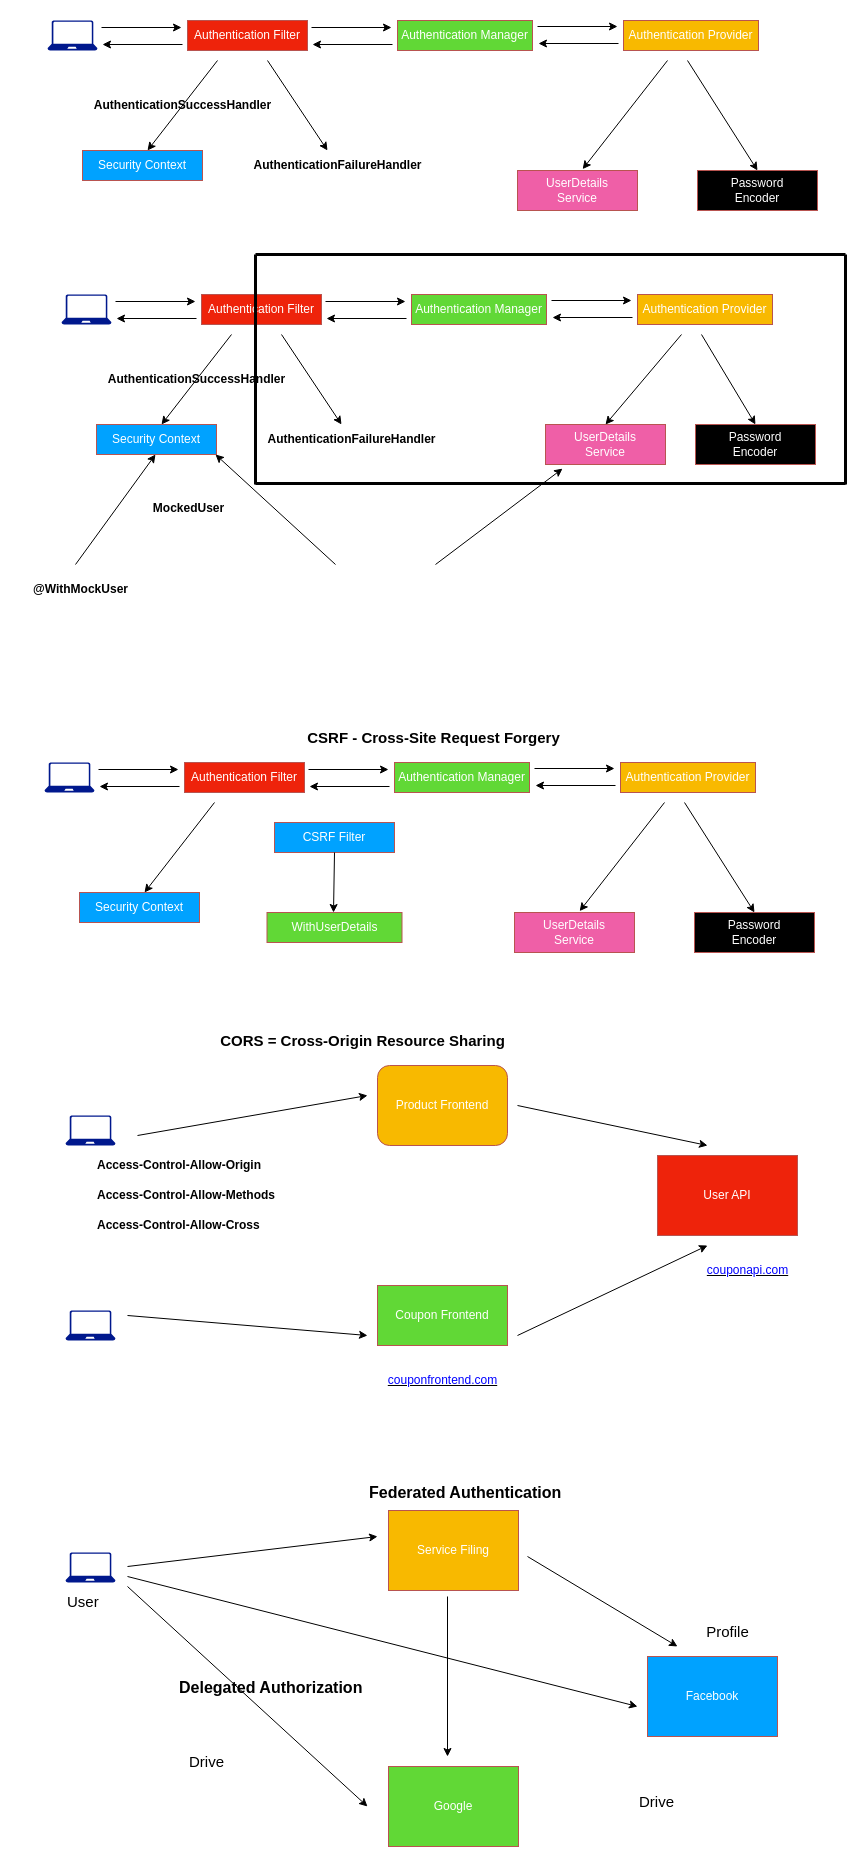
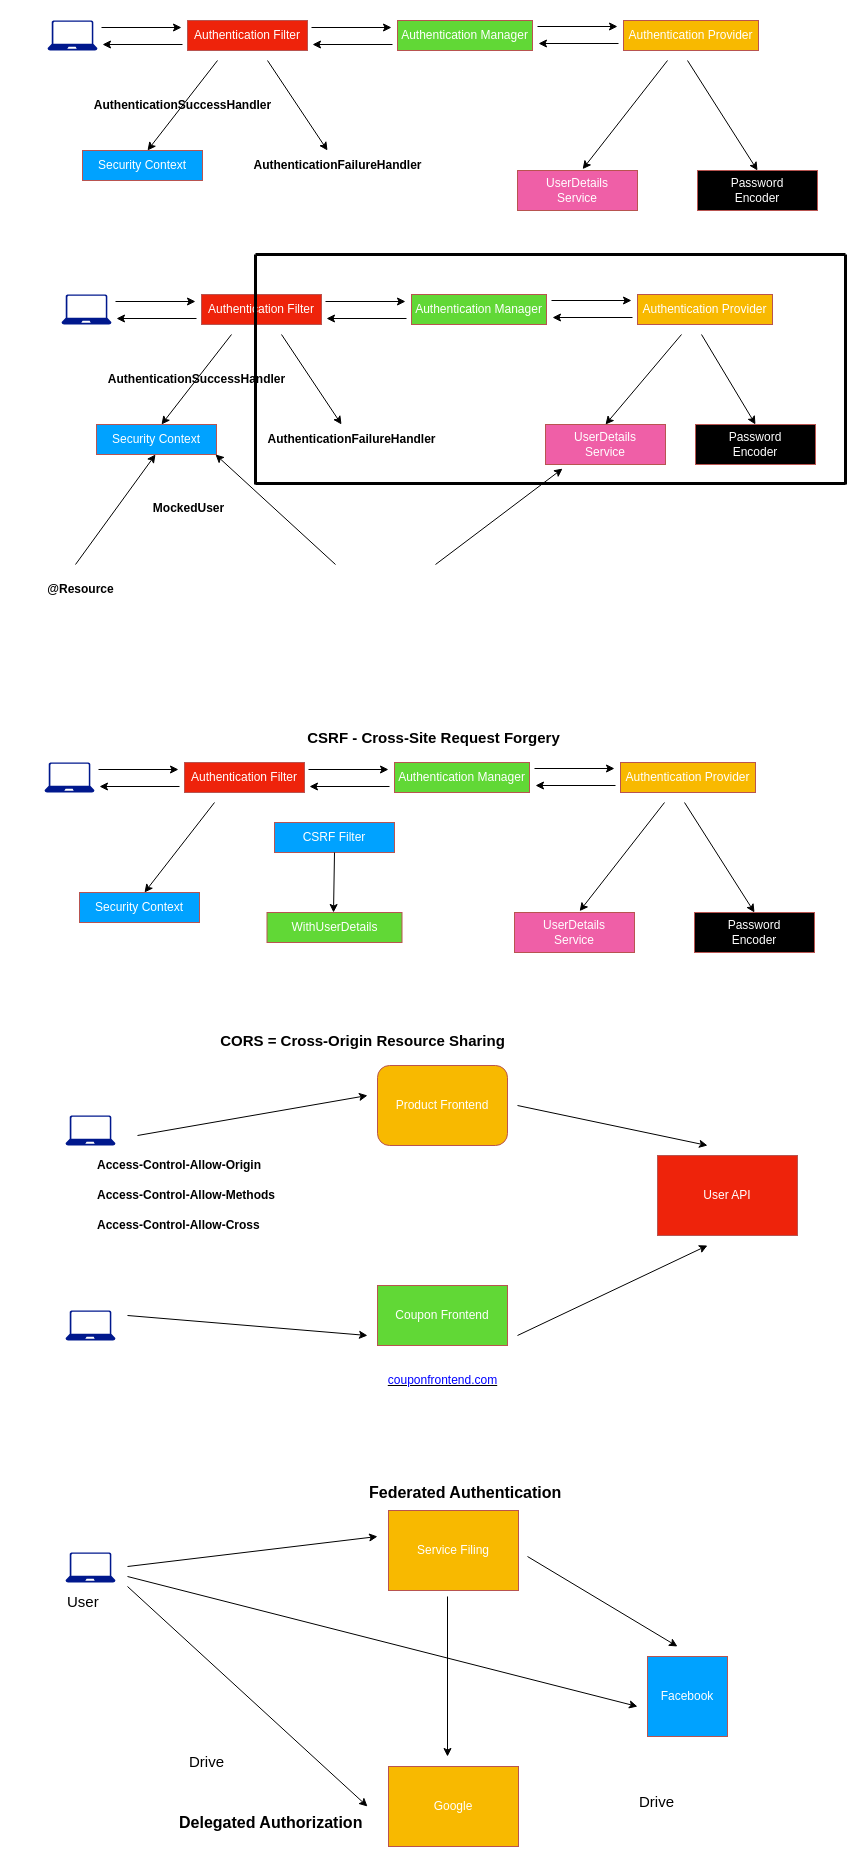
- <mxCell id="71" value="&lt;b&gt;@WithMockUser&lt;/b&gt;" style="text;html=1;align=center;verticalAlign=middle;resizable=0;points=[];autosize=1;strokeColor=none;fillColor=none;" parent="46" vertex="1"><mxGeometry y="320" width="120" height="30" as="geometry" /></mxCell>
+ <mxCell id="71" value="&lt;b&gt;@Resource&lt;/b&gt;" style="text;html=1;align=center;verticalAlign=middle;resizable=0;points=[];autosize=1;strokeColor=none;fillColor=none;" parent="46" vertex="1"><mxGeometry y="320" width="120" height="30" as="geometry" /></mxCell>
- <mxCell id="82" value="&lt;u&gt;&lt;font color=&quot;#0000ff&quot;&gt;couponapi.com&lt;/font&gt;&lt;/u&gt;" style="text;html=1;align=center;verticalAlign=middle;resizable=0;points=[];autosize=1;strokeColor=none;fillColor=none;" parent="76" vertex="1"><mxGeometry x="632" y="190" width="100" height="30" as="geometry" /></mxCell>
- <mxCell id="95" value="&lt;font style=&quot;font-size: 15px;&quot;&gt;Profile&lt;/font&gt;" style="text;html=1;align=center;verticalAlign=middle;resizable=0;points=[];autosize=1;strokeColor=none;fillColor=none;" parent="90" vertex="1"><mxGeometry x="627" y="106" width="70" height="30" as="geometry" /></mxCell>
- <mxCell id="104" value="&lt;font style=&quot;font-size: 16px;&quot;&gt;&lt;b&gt;Delegated Authorization&lt;/b&gt;&lt;/font&gt;" style="text;whiteSpace=wrap;html=1;" parent="90" vertex="1"><mxGeometry x="112" y="161" width="190" height="30" as="geometry" /></mxCell>
+ <mxCell id="104" value="&lt;font style=&quot;font-size: 16px;&quot;&gt;&lt;b&gt;Delegated Authorization&lt;/b&gt;&lt;/font&gt;" style="text;whiteSpace=wrap;html=1;" parent="90" vertex="1"><mxGeometry x="112" y="296" width="190" height="30" as="geometry" /></mxCell>
- <mxCell id="93" value="Facebook" style="rounded=0;whiteSpace=wrap;html=1;fillColor=#00A2FF;strokeColor=#b85450;fontColor=#FFFFFF;" parent="90" vertex="1"><mxGeometry x="582" y="146" width="130" height="80" as="geometry" /></mxCell>
+ <mxCell id="93" value="Facebook" style="rounded=0;whiteSpace=wrap;html=1;fillColor=#00A2FF;strokeColor=#b85450;fontColor=#FFFFFF;" parent="90" vertex="1"><mxGeometry x="582" y="146" width="80" height="80" as="geometry" /></mxCell>
- <mxCell id="94" value="Google" style="rounded=0;whiteSpace=wrap;html=1;fillColor=#61D836;strokeColor=#b85450;fontColor=#FFFFFF;" parent="90" vertex="1"><mxGeometry x="323" y="256" width="130" height="80" as="geometry" /></mxCell>
+ <mxCell id="94" value="Google" style="rounded=0;whiteSpace=wrap;html=1;fillColor=#f8b900;strokeColor=#b85450;fontColor=#FFFFFF;" parent="90" vertex="1"><mxGeometry x="323" y="256" width="130" height="80" as="geometry" /></mxCell>
